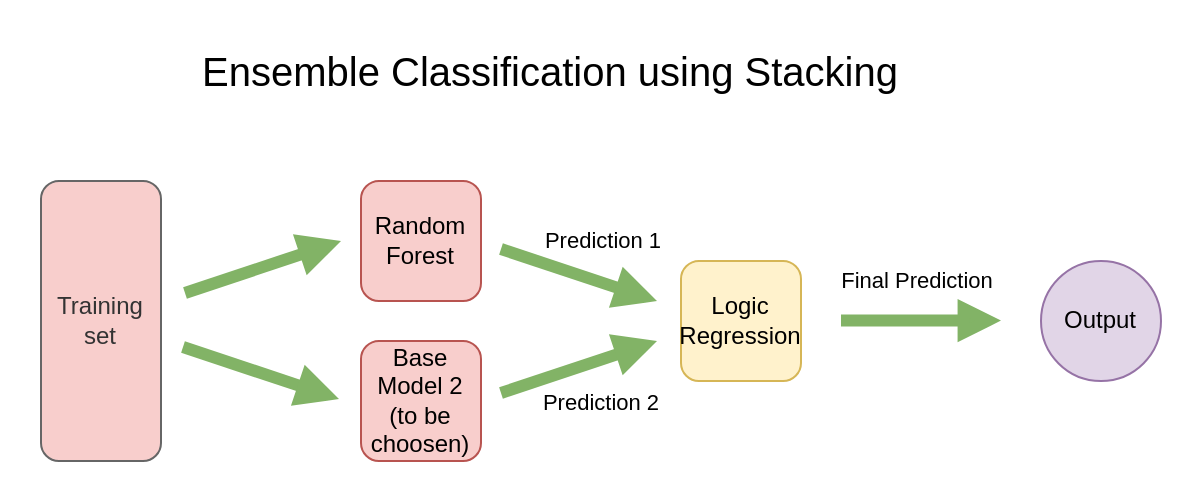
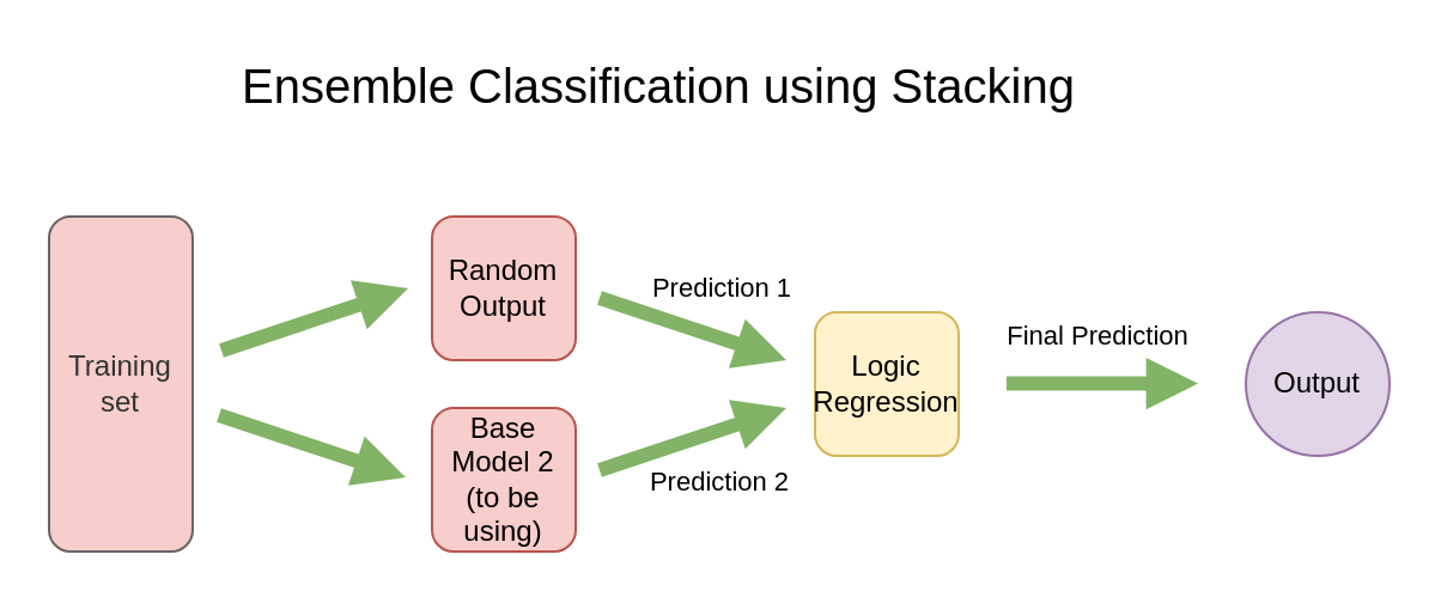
- <mxCell id="4" value="Random Forest" style="rounded=1;whiteSpace=wrap;html=1;fillColor=#f8cecc;strokeColor=#b85450;" vertex="1" parent="1"><mxGeometry x="180" y="90" width="60" height="60" as="geometry" /></mxCell>
+ <mxCell id="4" value="Random Output" style="rounded=1;whiteSpace=wrap;html=1;fillColor=#f8cecc;strokeColor=#b85450;" vertex="1" parent="1"><mxGeometry x="180" y="90" width="60" height="60" as="geometry" /></mxCell>
- <mxCell id="5" value="Base Model 2 (to be choosen)" style="rounded=1;whiteSpace=wrap;html=1;fillColor=#f8cecc;strokeColor=#b85450;" vertex="1" parent="1"><mxGeometry x="180" y="170" width="60" height="60" as="geometry" /></mxCell>
+ <mxCell id="5" value="Base Model 2 (to be using)" style="rounded=1;whiteSpace=wrap;html=1;fillColor=#f8cecc;strokeColor=#b85450;" vertex="1" parent="1"><mxGeometry x="180" y="170" width="60" height="60" as="geometry" /></mxCell>
